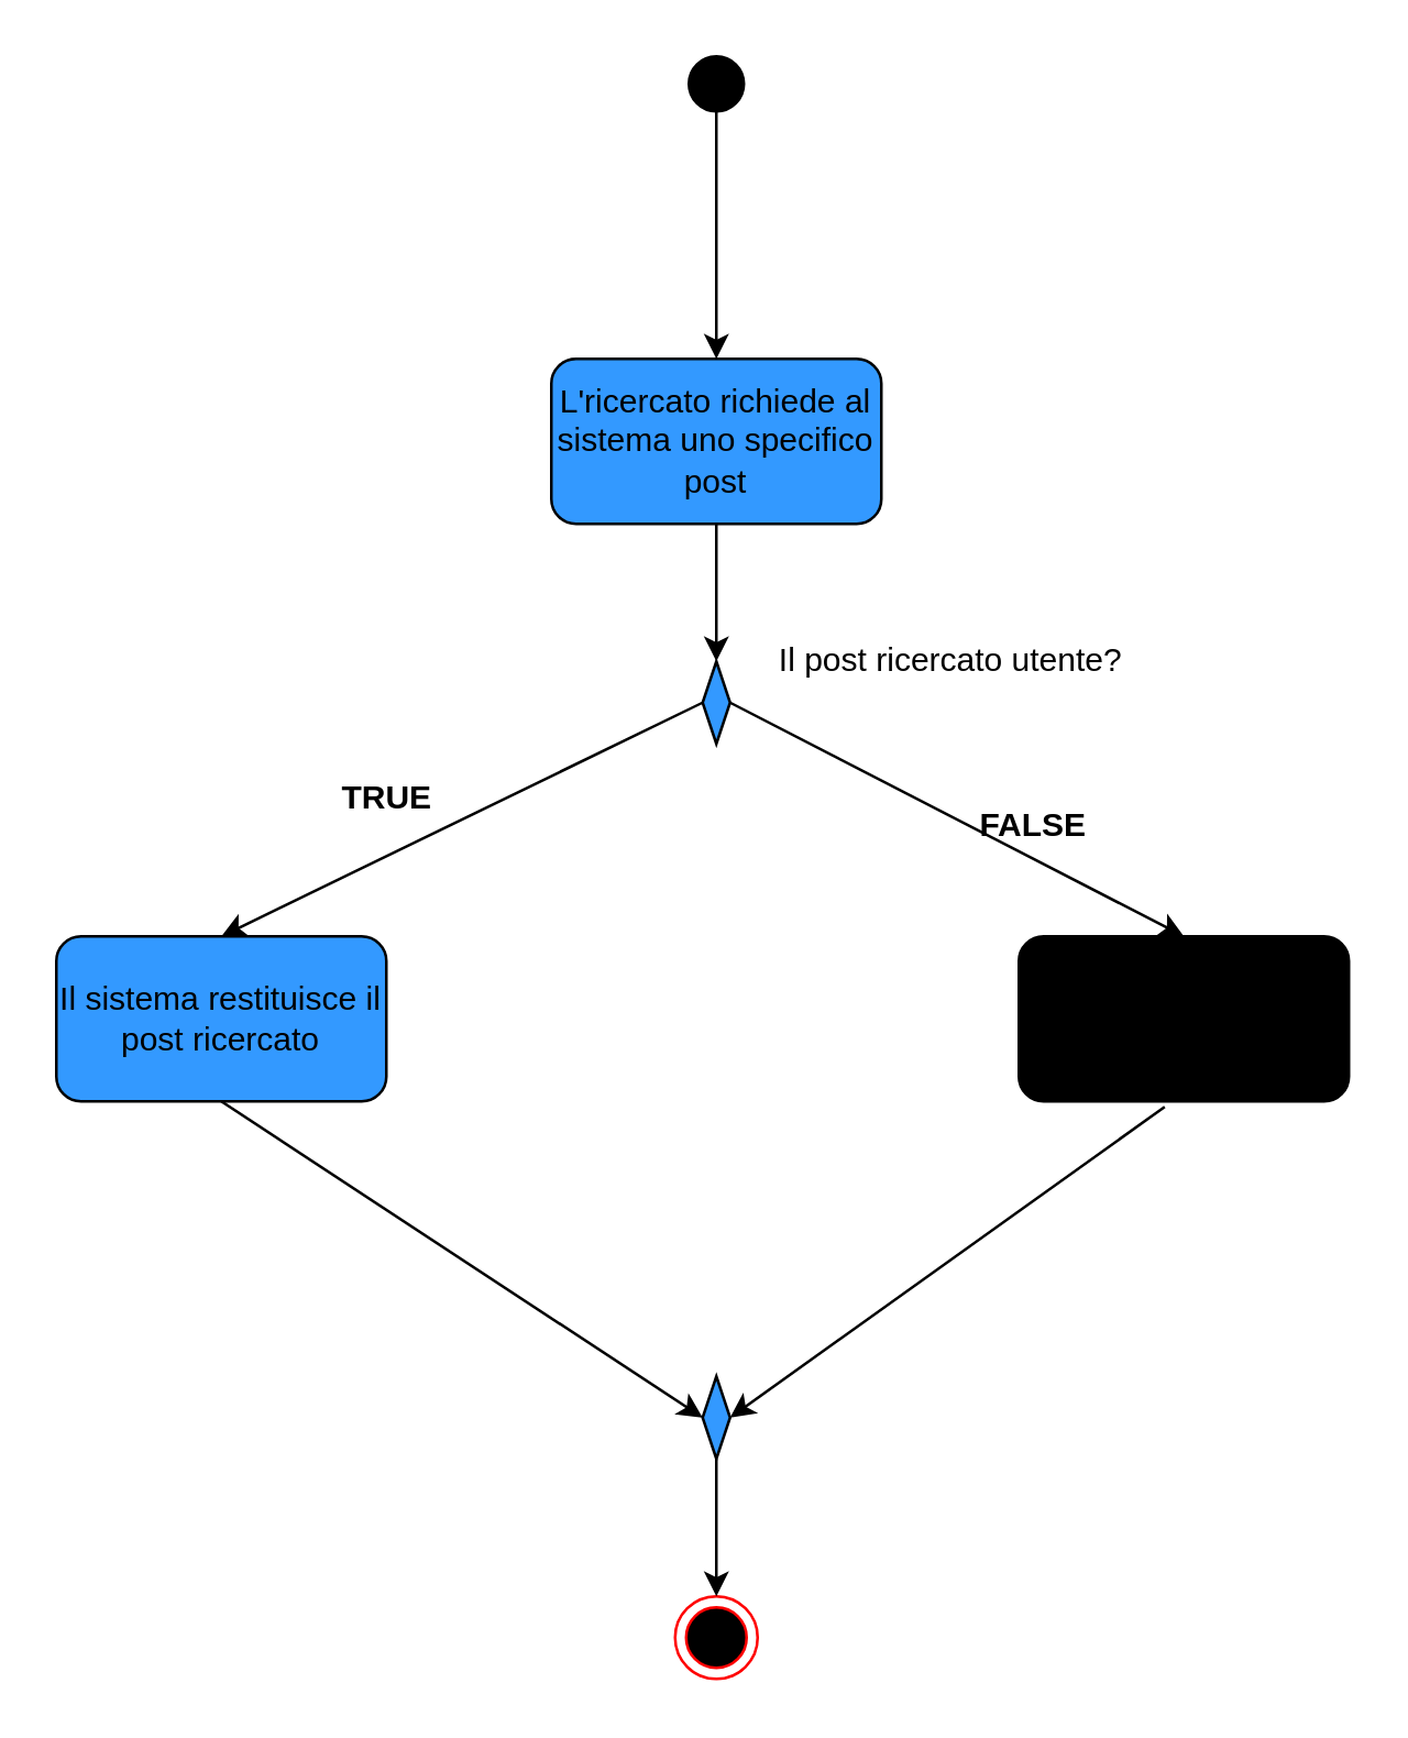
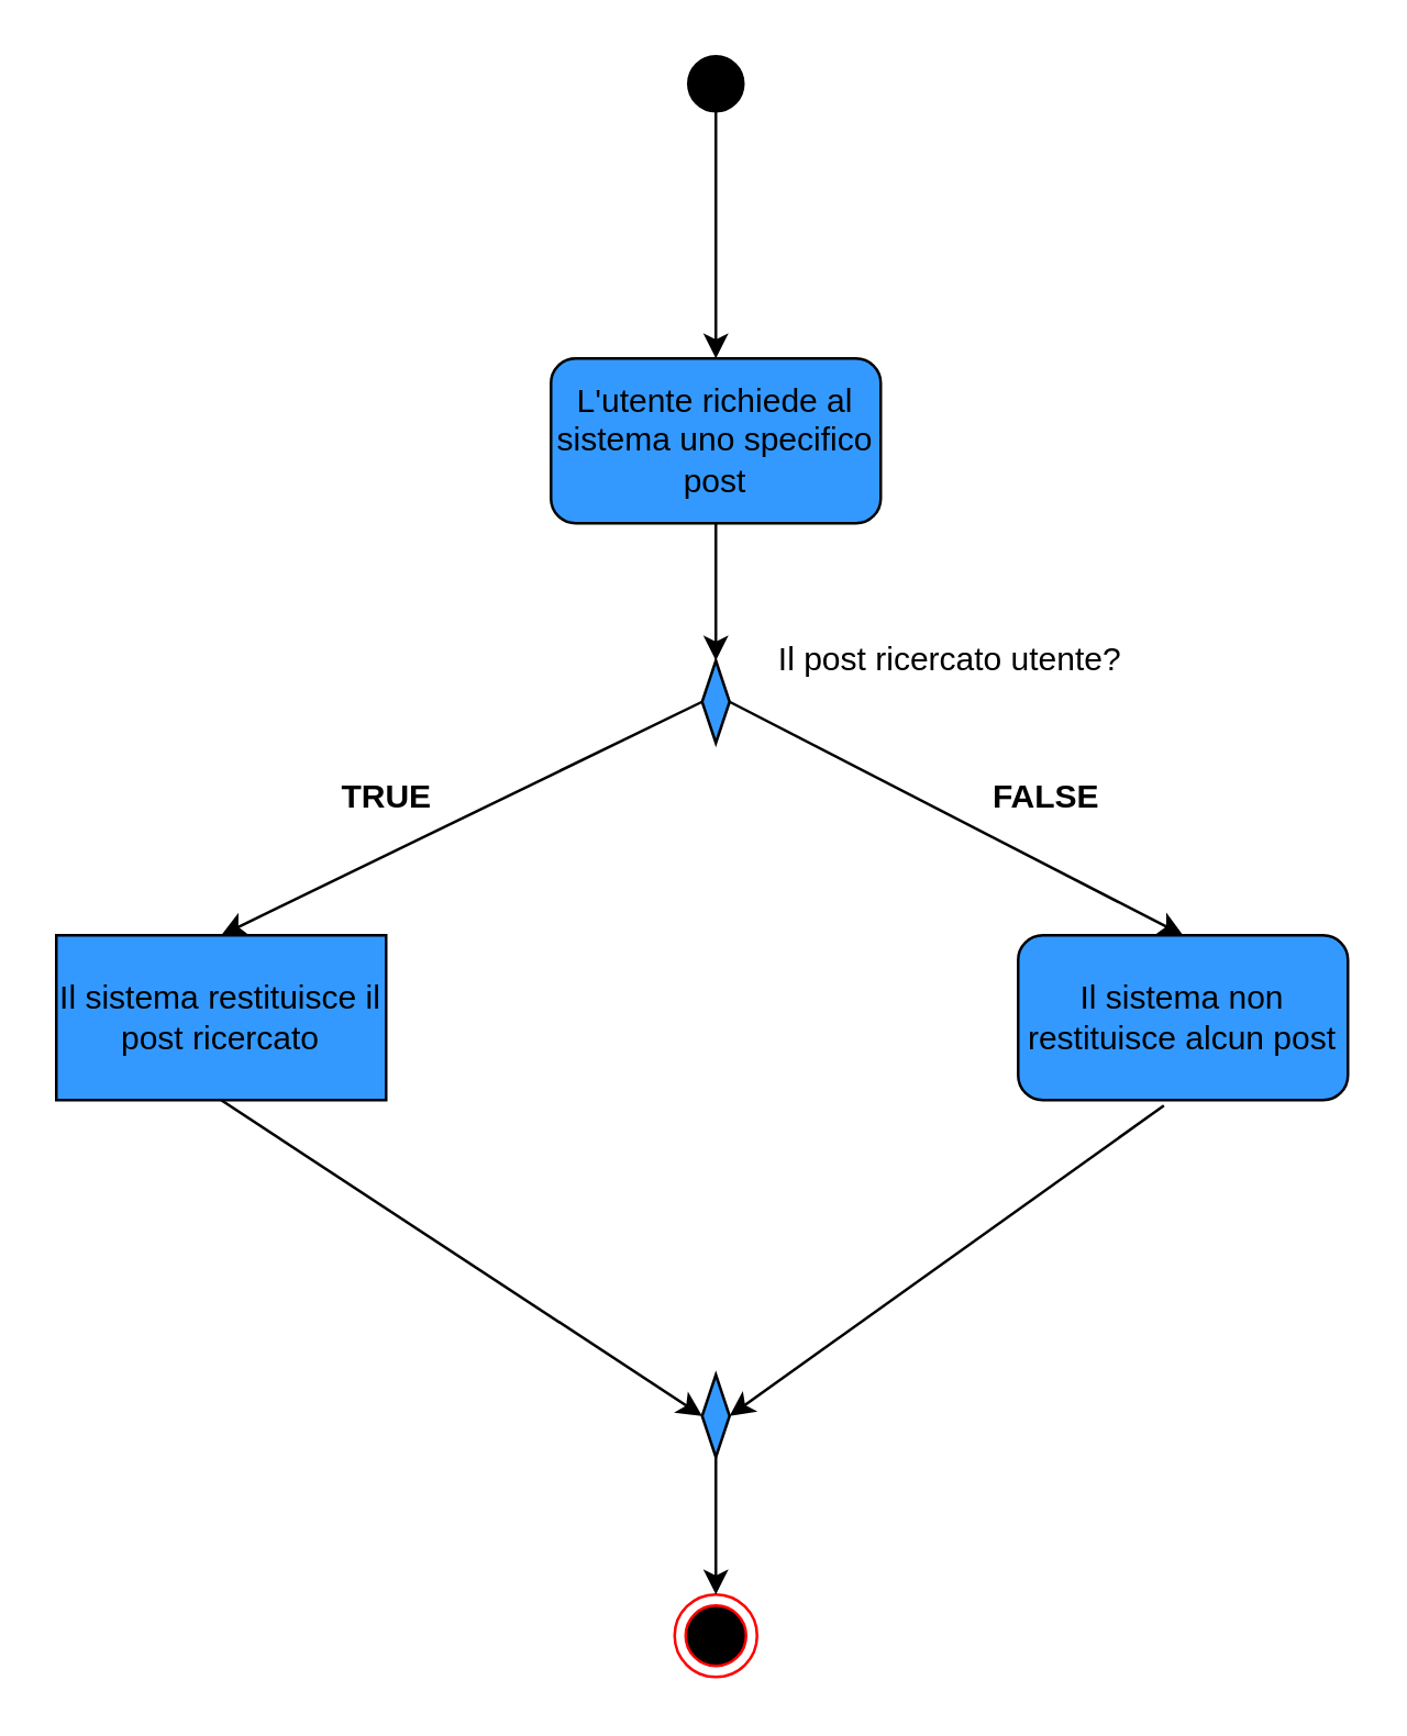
- <mxCell id="4" value="L'ricercato richiede al sistema uno specifico post" style="rounded=1;whiteSpace=wrap;html=1;strokeColor=#000000;fillColor=#3399FF;" vertex="1" parent="1"><mxGeometry x="200" y="130" width="120" height="60" as="geometry" /></mxCell>
+ <mxCell id="4" value="L'utente richiede al sistema uno specifico post" style="rounded=1;whiteSpace=wrap;html=1;strokeColor=#000000;fillColor=#3399FF;" vertex="1" parent="1"><mxGeometry x="200" y="130" width="120" height="60" as="geometry" /></mxCell>
- <mxCell id="18" value="&lt;b&gt;FALSE&lt;/b&gt;" style="text;html=1;align=center;verticalAlign=middle;resizable=0;points=[];autosize=1;strokeColor=none;fillColor=none;" vertex="1" parent="1"><mxGeometry x="345" y="285" width="60" height="30" as="geometry" /></mxCell>
+ <mxCell id="18" value="&lt;b&gt;FALSE&lt;/b&gt;" style="text;html=1;align=center;verticalAlign=middle;resizable=0;points=[];autosize=1;strokeColor=none;fillColor=none;" vertex="1" parent="1"><mxGeometry x="350" y="275" width="60" height="30" as="geometry" /></mxCell>
- <mxCell id="5" value="Il sistema restituisce il post ricercato" style="rounded=1;whiteSpace=wrap;html=1;strokeColor=#000000;fillColor=#3399FF;" vertex="1" parent="1"><mxGeometry x="20" y="340" width="120" height="60" as="geometry" /></mxCell>
+ <mxCell id="5" value="Il sistema restituisce il post ricercato" style="whiteSpace=wrap;html=1;strokeColor=#000000;fillColor=#3399FF;rounded=0;" vertex="1" parent="1"><mxGeometry x="20" y="340" width="120" height="60" as="geometry" /></mxCell>
- <mxCell id="6" value="Il sistema non restituisce alcun post" style="rounded=1;whiteSpace=wrap;html=1;strokeColor=#000000;fillColor=#000000;" vertex="1" parent="1"><mxGeometry x="370" y="340" width="120" height="60" as="geometry" /></mxCell>
+ <mxCell id="6" value="Il sistema non restituisce alcun post" style="rounded=1;whiteSpace=wrap;html=1;strokeColor=#000000;fillColor=#3399FF;" vertex="1" parent="1"><mxGeometry x="370" y="340" width="120" height="60" as="geometry" /></mxCell>
